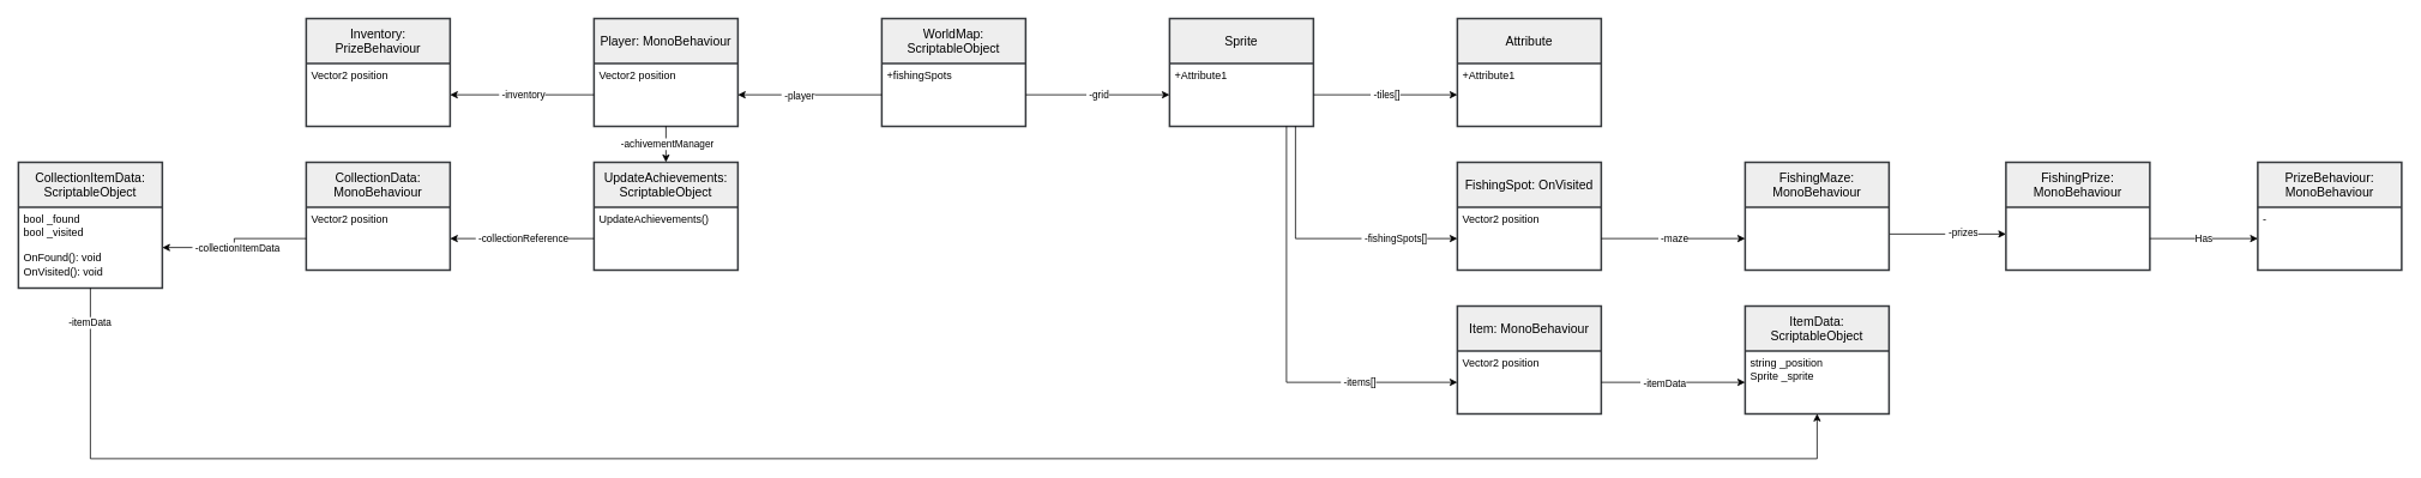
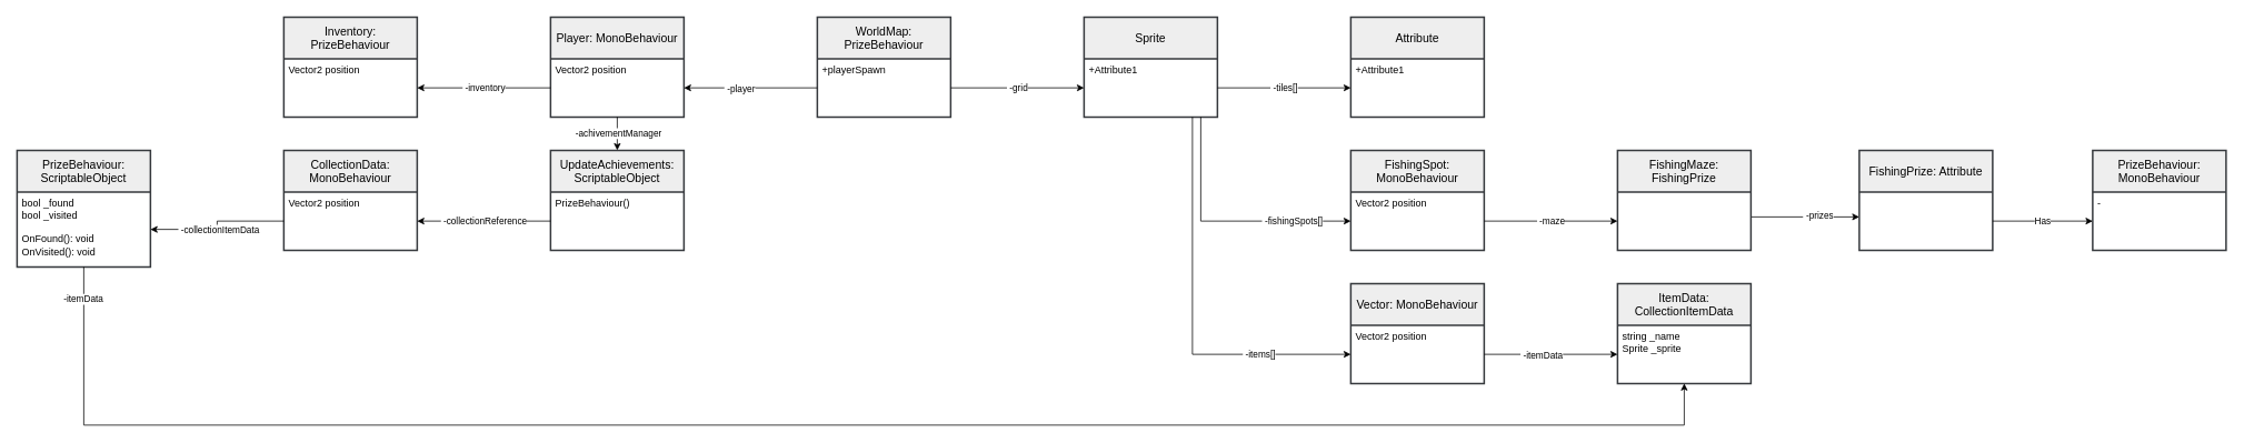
- <mxCell id="4" value="&lt;div&gt;WorldMap: ScriptableObject&lt;br&gt;&lt;/div&gt;" style="swimlane;childLayout=stackLayout;horizontal=1;startSize=50;horizontalStack=0;rounded=0;fontSize=14;fontStyle=0;strokeWidth=2;resizeParent=0;resizeLast=1;shadow=0;dashed=0;align=center;arcSize=4;whiteSpace=wrap;html=1;swimlaneLine=1;glass=0;fillColor=#eeeeee;strokeColor=#36393d;" vertex="1" parent="1"><mxGeometry x="980" y="20" width="160" height="120" as="geometry" /></mxCell>
+ <mxCell id="4" value="&lt;div&gt;WorldMap: PrizeBehaviour&lt;br&gt;&lt;/div&gt;" style="swimlane;childLayout=stackLayout;horizontal=1;startSize=50;horizontalStack=0;rounded=0;fontSize=14;fontStyle=0;strokeWidth=2;resizeParent=0;resizeLast=1;shadow=0;dashed=0;align=center;arcSize=4;whiteSpace=wrap;html=1;swimlaneLine=1;glass=0;fillColor=#eeeeee;strokeColor=#36393d;" vertex="1" parent="1"><mxGeometry x="980" y="20" width="160" height="120" as="geometry" /></mxCell>
- <mxCell id="5" value="+fishingSpots" style="align=left;strokeColor=none;fillColor=none;spacingLeft=4;fontSize=12;verticalAlign=top;resizable=0;rotatable=0;part=1;html=1;" vertex="1" parent="4"><mxGeometry y="50" width="160" height="70" as="geometry" /></mxCell>
+ <mxCell id="5" value="+playerSpawn" style="align=left;strokeColor=none;fillColor=none;spacingLeft=4;fontSize=12;verticalAlign=top;resizable=0;rotatable=0;part=1;html=1;" vertex="1" parent="4"><mxGeometry y="50" width="160" height="70" as="geometry" /></mxCell>
- <mxCell id="39" value="CollectionItemData: ScriptableObject" style="swimlane;childLayout=stackLayout;horizontal=1;startSize=50;horizontalStack=0;rounded=0;fontSize=14;fontStyle=0;strokeWidth=2;resizeParent=0;resizeLast=1;shadow=0;dashed=0;align=center;arcSize=4;whiteSpace=wrap;html=1;swimlaneLine=1;glass=0;fillColor=#eeeeee;strokeColor=#36393d;" vertex="1" parent="1"><mxGeometry x="20" y="180" width="160" height="140" as="geometry" /></mxCell>
+ <mxCell id="39" value="PrizeBehaviour: ScriptableObject" style="swimlane;childLayout=stackLayout;horizontal=1;startSize=50;horizontalStack=0;rounded=0;fontSize=14;fontStyle=0;strokeWidth=2;resizeParent=0;resizeLast=1;shadow=0;dashed=0;align=center;arcSize=4;whiteSpace=wrap;html=1;swimlaneLine=1;glass=0;fillColor=#eeeeee;strokeColor=#36393d;" vertex="1" parent="1"><mxGeometry x="20" y="180" width="160" height="140" as="geometry" /></mxCell>
- <mxCell id="13" value="&lt;div&gt;FishingSpot: OnVisited&lt;/div&gt;" style="swimlane;childLayout=stackLayout;horizontal=1;startSize=50;horizontalStack=0;rounded=0;fontSize=14;fontStyle=0;strokeWidth=2;resizeParent=0;resizeLast=1;shadow=0;dashed=0;align=center;arcSize=4;whiteSpace=wrap;html=1;swimlaneLine=1;glass=0;fillColor=#eeeeee;strokeColor=#36393d;" vertex="1" parent="1"><mxGeometry x="1620" y="180" width="160" height="120" as="geometry" /></mxCell>
+ <mxCell id="13" value="&lt;div&gt;FishingSpot: MonoBehaviour&lt;/div&gt;" style="swimlane;childLayout=stackLayout;horizontal=1;startSize=50;horizontalStack=0;rounded=0;fontSize=14;fontStyle=0;strokeWidth=2;resizeParent=0;resizeLast=1;shadow=0;dashed=0;align=center;arcSize=4;whiteSpace=wrap;html=1;swimlaneLine=1;glass=0;fillColor=#eeeeee;strokeColor=#36393d;" vertex="1" parent="1"><mxGeometry x="1620" y="180" width="160" height="120" as="geometry" /></mxCell>
- <mxCell id="12" value="FishingMaze: MonoBehaviour" style="swimlane;childLayout=stackLayout;horizontal=1;startSize=50;horizontalStack=0;rounded=0;fontSize=14;fontStyle=0;strokeWidth=2;resizeParent=0;resizeLast=1;shadow=0;dashed=0;align=center;arcSize=4;whiteSpace=wrap;html=1;swimlaneLine=1;glass=0;fillColor=#eeeeee;strokeColor=#36393d;" vertex="1" parent="1"><mxGeometry x="1940" y="180" width="160" height="120" as="geometry" /></mxCell>
+ <mxCell id="12" value="FishingMaze: FishingPrize" style="swimlane;childLayout=stackLayout;horizontal=1;startSize=50;horizontalStack=0;rounded=0;fontSize=14;fontStyle=0;strokeWidth=2;resizeParent=0;resizeLast=1;shadow=0;dashed=0;align=center;arcSize=4;whiteSpace=wrap;html=1;swimlaneLine=1;glass=0;fillColor=#eeeeee;strokeColor=#36393d;" vertex="1" parent="1"><mxGeometry x="1940" y="180" width="160" height="120" as="geometry" /></mxCell>
- <mxCell id="31" value="FishingPrize: MonoBehaviour" style="swimlane;childLayout=stackLayout;horizontal=1;startSize=50;horizontalStack=0;rounded=0;fontSize=14;fontStyle=0;strokeWidth=2;resizeParent=0;resizeLast=1;shadow=0;dashed=0;align=center;arcSize=4;whiteSpace=wrap;html=1;swimlaneLine=1;glass=0;fillColor=#eeeeee;strokeColor=#36393d;" vertex="1" parent="1"><mxGeometry x="2230" y="180" width="160" height="120" as="geometry" /></mxCell>
+ <mxCell id="31" value="FishingPrize: Attribute" style="swimlane;childLayout=stackLayout;horizontal=1;startSize=50;horizontalStack=0;rounded=0;fontSize=14;fontStyle=0;strokeWidth=2;resizeParent=0;resizeLast=1;shadow=0;dashed=0;align=center;arcSize=4;whiteSpace=wrap;html=1;swimlaneLine=1;glass=0;fillColor=#eeeeee;strokeColor=#36393d;" vertex="1" parent="1"><mxGeometry x="2230" y="180" width="160" height="120" as="geometry" /></mxCell>
- <mxCell id="36" value="UpdateAchievements()" style="align=left;strokeColor=none;fillColor=none;spacingLeft=4;fontSize=12;verticalAlign=top;resizable=0;rotatable=0;part=1;html=1;" vertex="1" parent="35"><mxGeometry y="50" width="160" height="70" as="geometry" /></mxCell>
+ <mxCell id="36" value="PrizeBehaviour()" style="align=left;strokeColor=none;fillColor=none;spacingLeft=4;fontSize=12;verticalAlign=top;resizable=0;rotatable=0;part=1;html=1;" vertex="1" parent="35"><mxGeometry y="50" width="160" height="70" as="geometry" /></mxCell>
- <mxCell id="15" value="&lt;div&gt;Item: MonoBehaviour&lt;br&gt;&lt;/div&gt;" style="swimlane;childLayout=stackLayout;horizontal=1;startSize=50;horizontalStack=0;rounded=0;fontSize=14;fontStyle=0;strokeWidth=2;resizeParent=0;resizeLast=1;shadow=0;dashed=0;align=center;arcSize=4;whiteSpace=wrap;html=1;swimlaneLine=1;glass=0;fillColor=#eeeeee;strokeColor=#36393d;" vertex="1" parent="1"><mxGeometry x="1620" y="340" width="160" height="120" as="geometry" /></mxCell>
+ <mxCell id="15" value="&lt;div&gt;Vector: MonoBehaviour&lt;br&gt;&lt;/div&gt;" style="swimlane;childLayout=stackLayout;horizontal=1;startSize=50;horizontalStack=0;rounded=0;fontSize=14;fontStyle=0;strokeWidth=2;resizeParent=0;resizeLast=1;shadow=0;dashed=0;align=center;arcSize=4;whiteSpace=wrap;html=1;swimlaneLine=1;glass=0;fillColor=#eeeeee;strokeColor=#36393d;" vertex="1" parent="1"><mxGeometry x="1620" y="340" width="160" height="120" as="geometry" /></mxCell>
- <mxCell id="27" value="ItemData: ScriptableObject" style="swimlane;childLayout=stackLayout;horizontal=1;startSize=50;horizontalStack=0;rounded=0;fontSize=14;fontStyle=0;strokeWidth=2;resizeParent=0;resizeLast=1;shadow=0;dashed=0;align=center;arcSize=4;whiteSpace=wrap;html=1;swimlaneLine=1;glass=0;fillColor=#eeeeee;strokeColor=#36393d;" vertex="1" parent="1"><mxGeometry x="1940" y="340" width="160" height="120" as="geometry" /></mxCell>
+ <mxCell id="27" value="ItemData: CollectionItemData" style="swimlane;childLayout=stackLayout;horizontal=1;startSize=50;horizontalStack=0;rounded=0;fontSize=14;fontStyle=0;strokeWidth=2;resizeParent=0;resizeLast=1;shadow=0;dashed=0;align=center;arcSize=4;whiteSpace=wrap;html=1;swimlaneLine=1;glass=0;fillColor=#eeeeee;strokeColor=#36393d;" vertex="1" parent="1"><mxGeometry x="1940" y="340" width="160" height="120" as="geometry" /></mxCell>
- <mxCell id="28" value="&lt;div&gt;string _position&lt;/div&gt;&lt;div&gt;Sprite _sprite&lt;br&gt;&lt;/div&gt;" style="align=left;strokeColor=none;fillColor=none;spacingLeft=4;fontSize=12;verticalAlign=top;resizable=0;rotatable=0;part=1;html=1;" vertex="1" parent="27"><mxGeometry y="50" width="160" height="70" as="geometry" /></mxCell>
+ <mxCell id="28" value="&lt;div&gt;string _name&lt;/div&gt;&lt;div&gt;Sprite _sprite&lt;br&gt;&lt;/div&gt;" style="align=left;strokeColor=none;fillColor=none;spacingLeft=4;fontSize=12;verticalAlign=top;resizable=0;rotatable=0;part=1;html=1;" vertex="1" parent="27"><mxGeometry y="50" width="160" height="70" as="geometry" /></mxCell>
